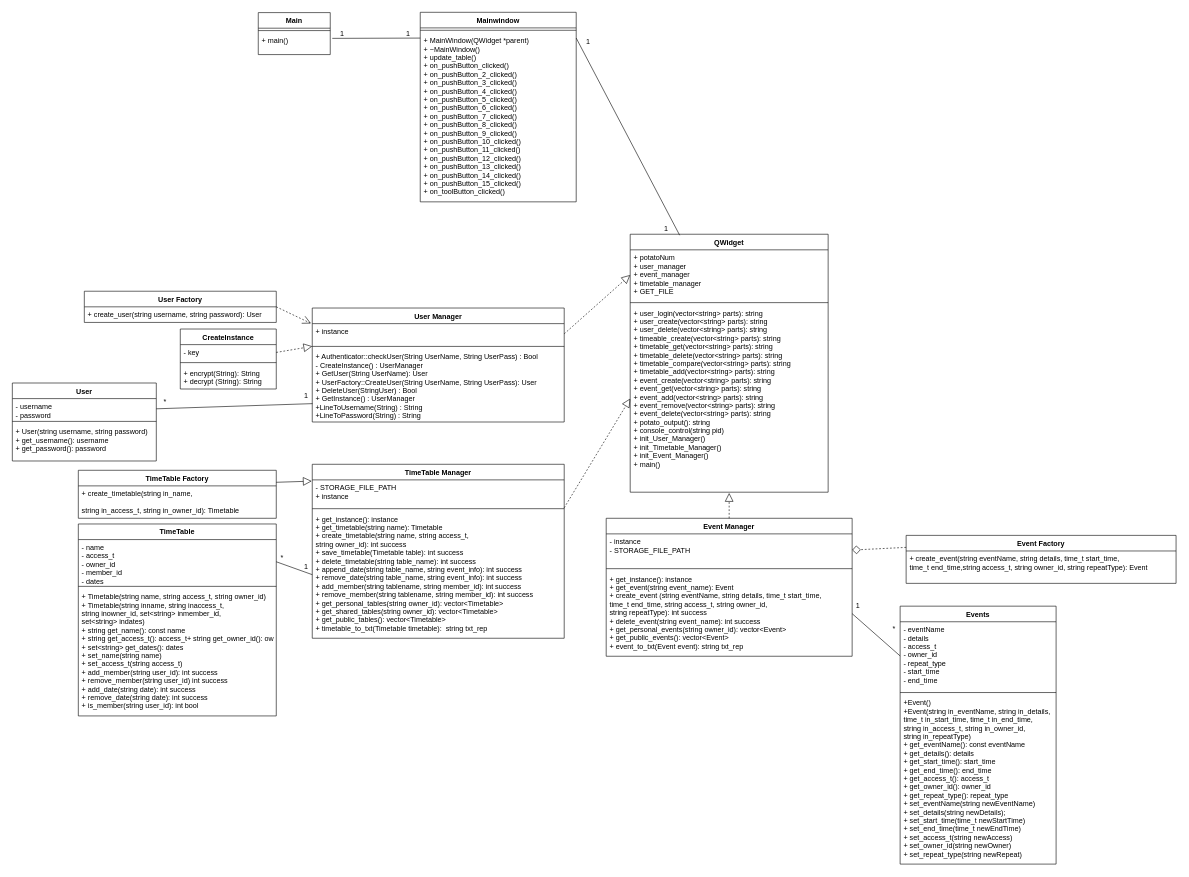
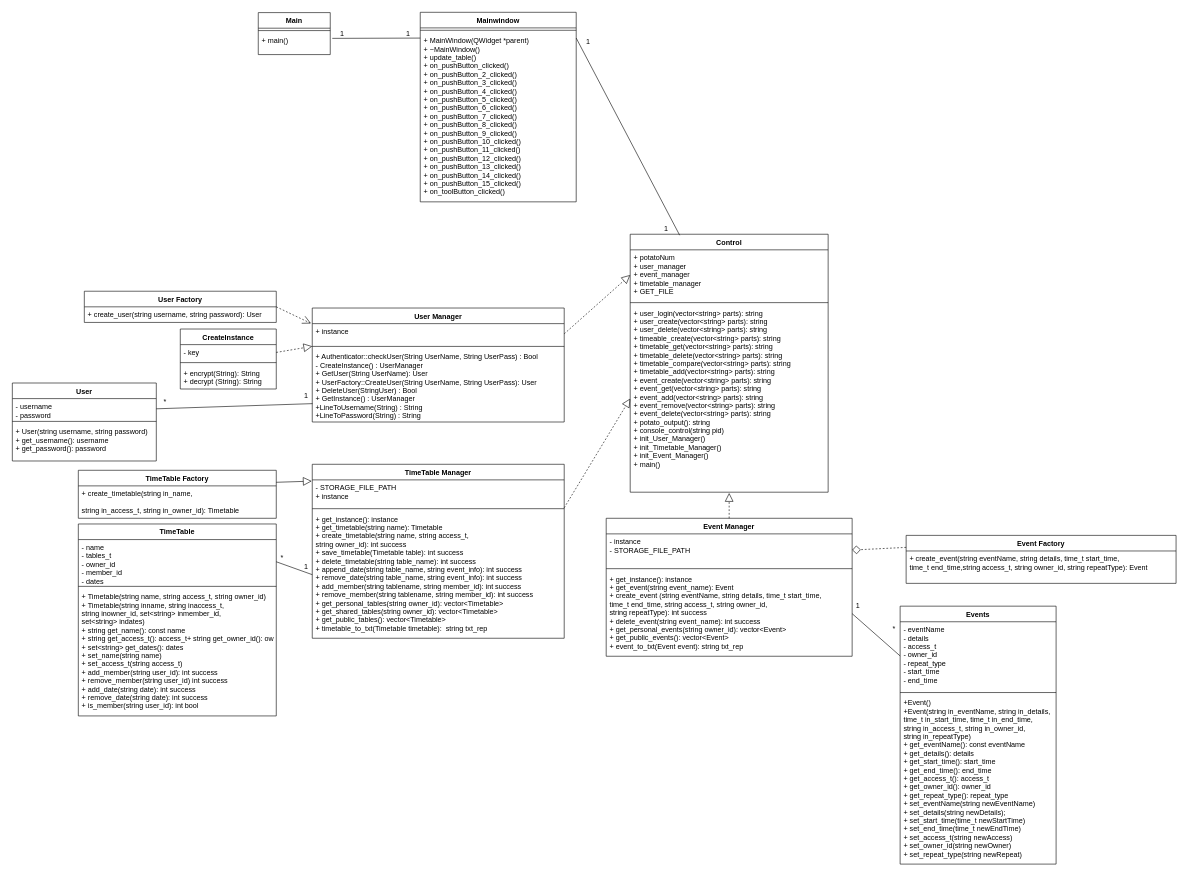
- <mxCell id="37" value="QWidget" style="swimlane;fontStyle=1;align=center;verticalAlign=top;childLayout=stackLayout;horizontal=1;startSize=26;horizontalStack=0;resizeParent=1;resizeParentMax=0;resizeLast=0;collapsible=1;marginBottom=0;" parent="1" vertex="1"><mxGeometry x="1050" y="390" width="330" height="430" as="geometry" /></mxCell>
+ <mxCell id="37" value="Control" style="swimlane;fontStyle=1;align=center;verticalAlign=top;childLayout=stackLayout;horizontal=1;startSize=26;horizontalStack=0;resizeParent=1;resizeParentMax=0;resizeLast=0;collapsible=1;marginBottom=0;" parent="1" vertex="1"><mxGeometry x="1050" y="390" width="330" height="430" as="geometry" /></mxCell>
- <mxCell id="20" value="- name&#10;- access_t&#10;- owner_id&#10;- member_id&#10;- dates&#10;" style="text;strokeColor=none;fillColor=none;align=left;verticalAlign=top;spacingLeft=4;spacingRight=4;overflow=hidden;rotatable=0;points=[[0,0.5],[1,0.5]];portConstraint=eastwest;" parent="19" vertex="1"><mxGeometry y="26" width="330" height="74" as="geometry" /></mxCell>
+ <mxCell id="20" value="- name&#10;- tables_t&#10;- owner_id&#10;- member_id&#10;- dates&#10;" style="text;strokeColor=none;fillColor=none;align=left;verticalAlign=top;spacingLeft=4;spacingRight=4;overflow=hidden;rotatable=0;points=[[0,0.5],[1,0.5]];portConstraint=eastwest;" parent="19" vertex="1"><mxGeometry y="26" width="330" height="74" as="geometry" /></mxCell>
